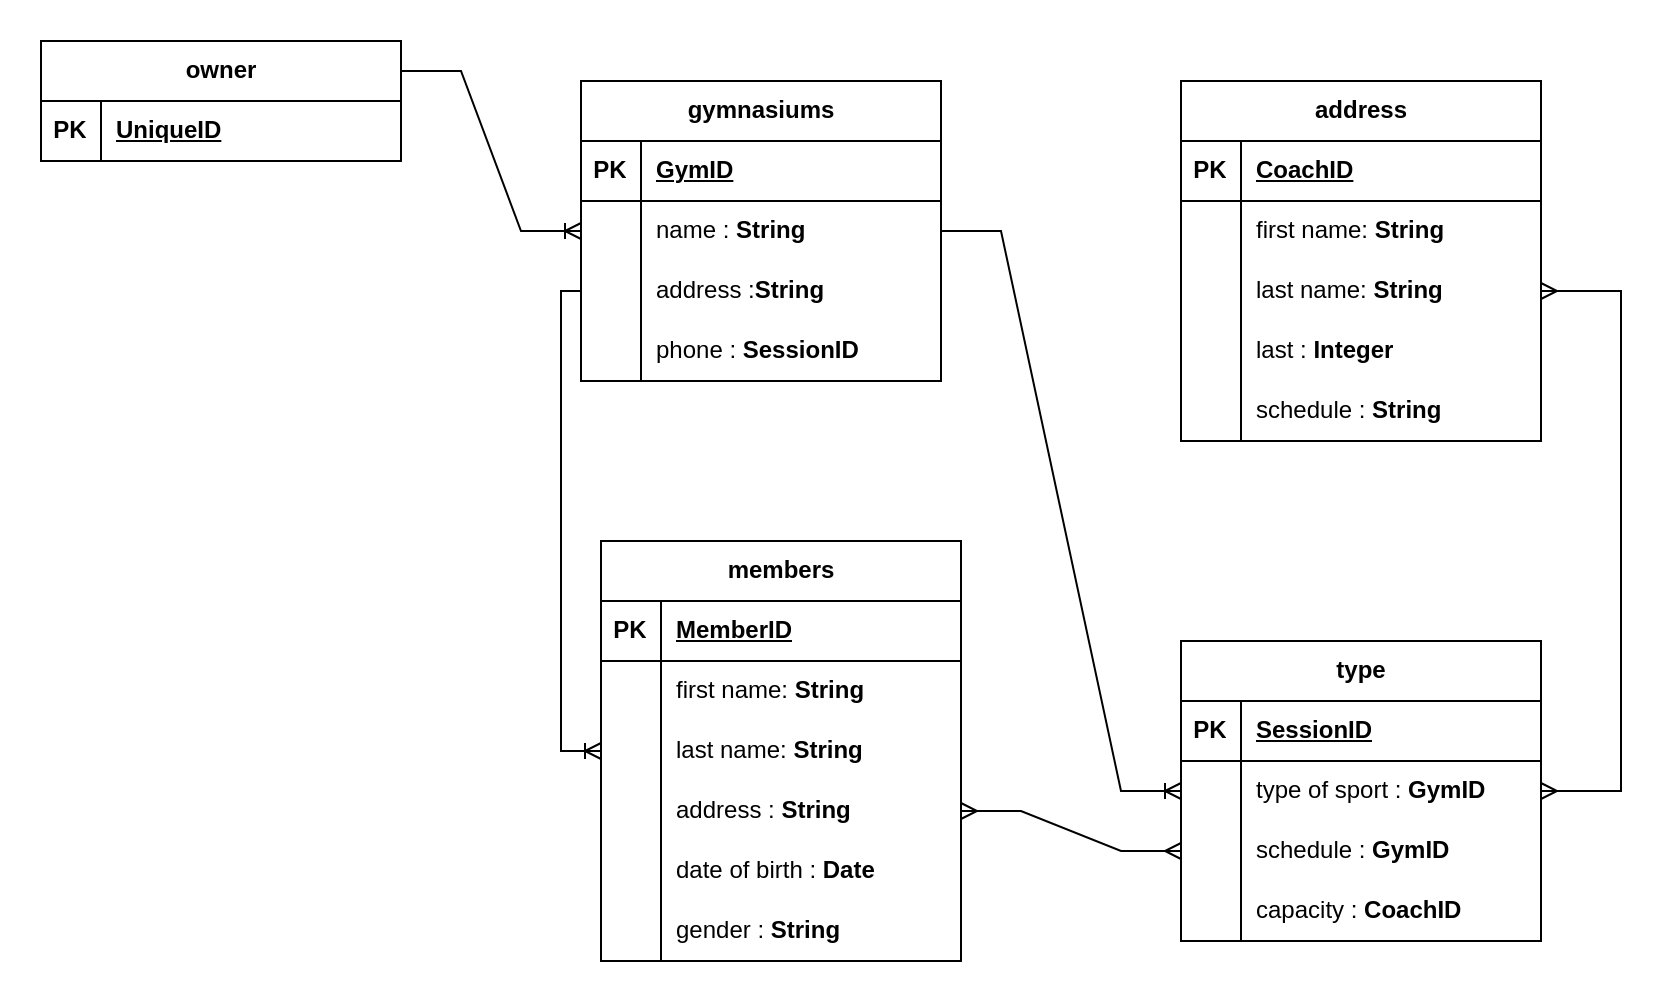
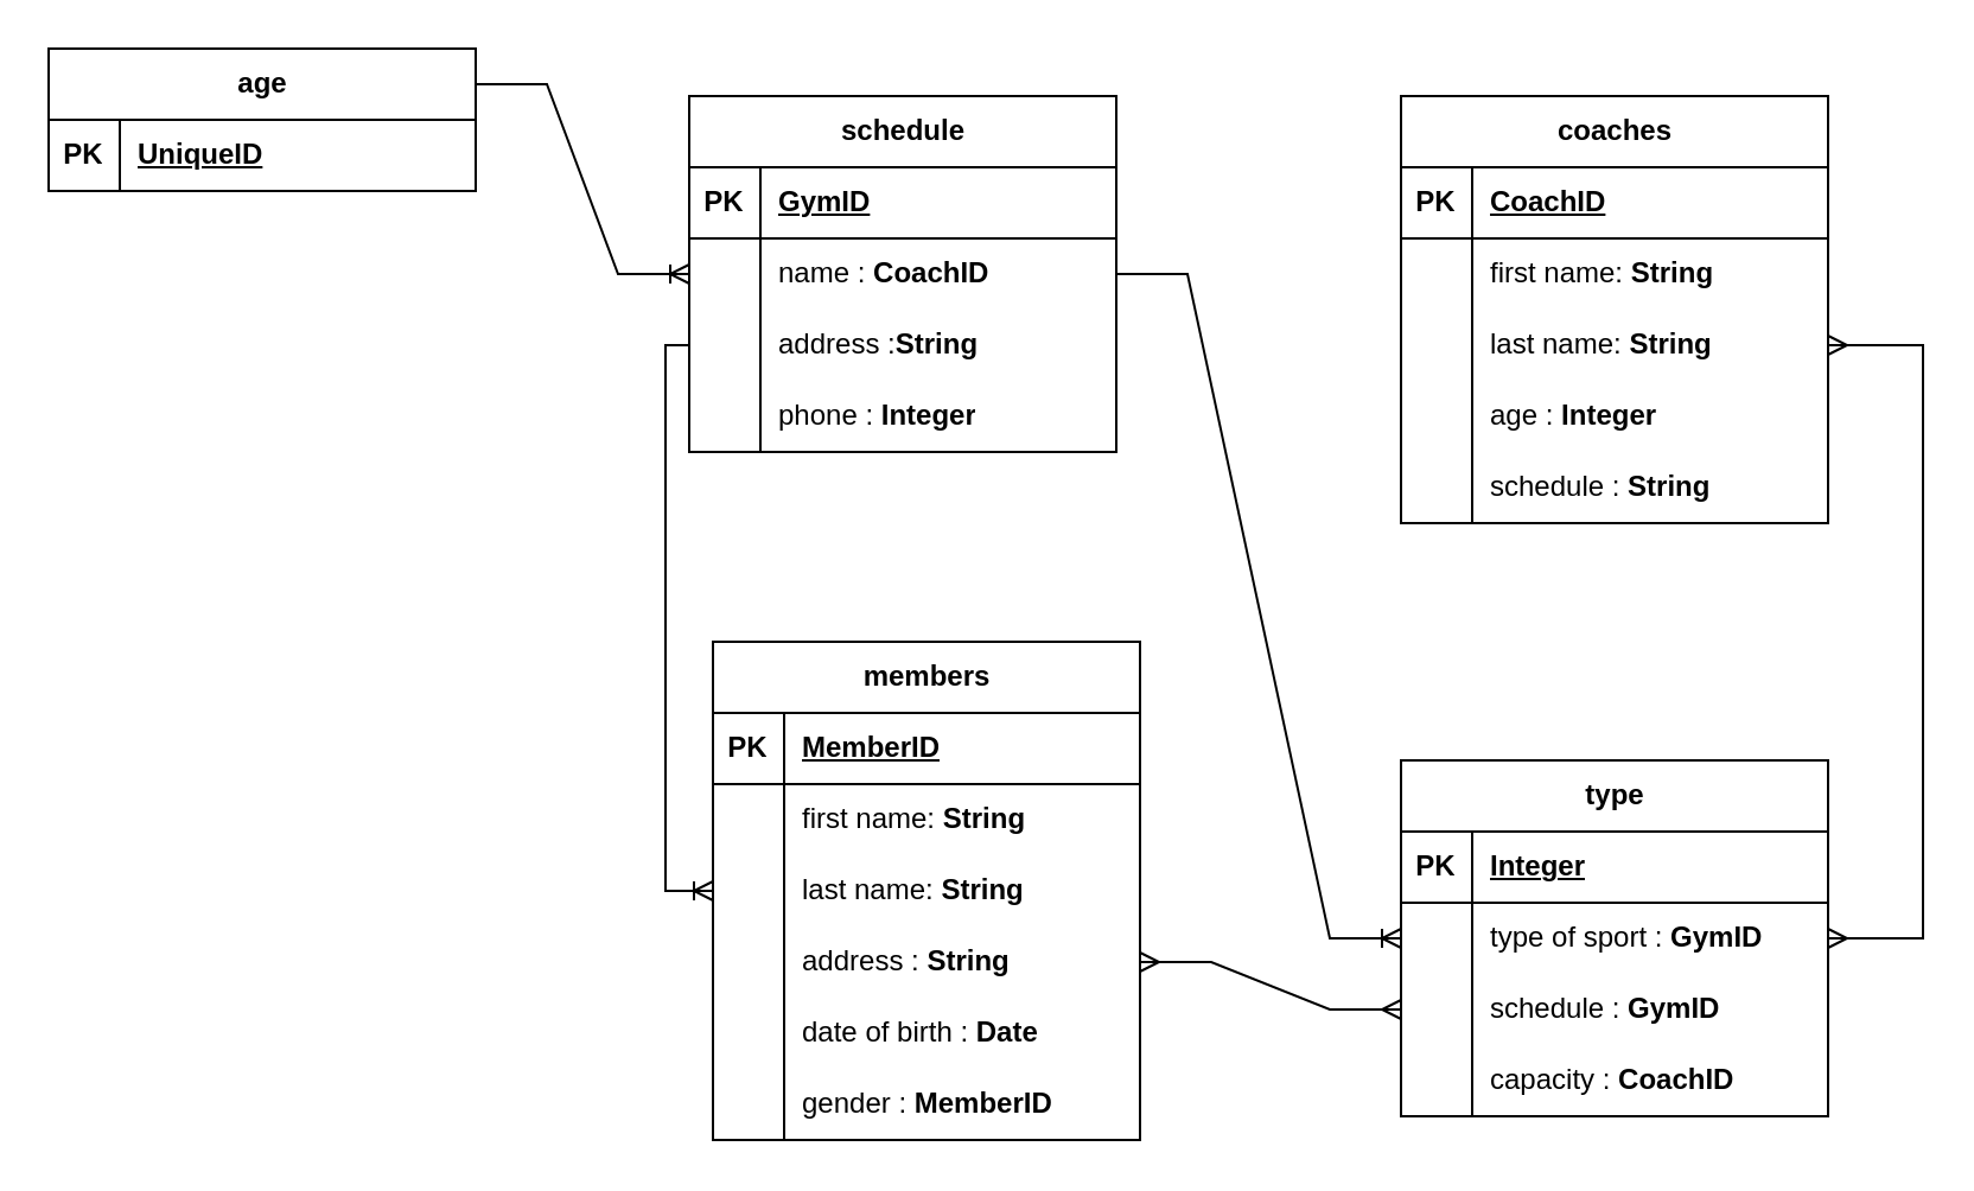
- <mxCell id="15" value="owner" style="shape=table;startSize=30;container=1;collapsible=1;childLayout=tableLayout;fixedRows=1;rowLines=0;fontStyle=1;align=center;resizeLast=1;html=1;" vertex="1" parent="1"><mxGeometry x="20" y="20" width="180" height="60" as="geometry" /></mxCell>
+ <mxCell id="15" value="age" style="shape=table;startSize=30;container=1;collapsible=1;childLayout=tableLayout;fixedRows=1;rowLines=0;fontStyle=1;align=center;resizeLast=1;html=1;" vertex="1" parent="1"><mxGeometry x="20" y="20" width="180" height="60" as="geometry" /></mxCell>
- <mxCell id="2" value="gymnasiums" style="shape=table;startSize=30;container=1;collapsible=1;childLayout=tableLayout;fixedRows=1;rowLines=0;fontStyle=1;align=center;resizeLast=1;html=1;" vertex="1" parent="1"><mxGeometry x="290" y="40" width="180" height="150" as="geometry" /></mxCell>
+ <mxCell id="2" value="schedule" style="shape=table;startSize=30;container=1;collapsible=1;childLayout=tableLayout;fixedRows=1;rowLines=0;fontStyle=1;align=center;resizeLast=1;html=1;" vertex="1" parent="1"><mxGeometry x="290" y="40" width="180" height="150" as="geometry" /></mxCell>
- <mxCell id="52" value="address" style="shape=table;startSize=30;container=1;collapsible=1;childLayout=tableLayout;fixedRows=1;rowLines=0;fontStyle=1;align=center;resizeLast=1;html=1;" vertex="1" parent="1"><mxGeometry x="590" y="40" width="180" height="180" as="geometry" /></mxCell>
+ <mxCell id="52" value="coaches" style="shape=table;startSize=30;container=1;collapsible=1;childLayout=tableLayout;fixedRows=1;rowLines=0;fontStyle=1;align=center;resizeLast=1;html=1;" vertex="1" parent="1"><mxGeometry x="590" y="40" width="180" height="180" as="geometry" /></mxCell>
- <mxCell id="8" value="name : &lt;b&gt;String&lt;/b&gt;" style="shape=partialRectangle;connectable=0;fillColor=none;top=0;left=0;bottom=0;right=0;align=left;spacingLeft=6;overflow=hidden;whiteSpace=wrap;html=1;" vertex="1" parent="6"><mxGeometry x="30" width="150" height="30" as="geometry"><mxRectangle width="150" height="30" as="alternateBounds" /></mxGeometry></mxCell>
+ <mxCell id="8" value="name : &lt;b&gt;CoachID&lt;/b&gt;" style="shape=partialRectangle;connectable=0;fillColor=none;top=0;left=0;bottom=0;right=0;align=left;spacingLeft=6;overflow=hidden;whiteSpace=wrap;html=1;" vertex="1" parent="6"><mxGeometry x="30" width="150" height="30" as="geometry"><mxRectangle width="150" height="30" as="alternateBounds" /></mxGeometry></mxCell>
- <mxCell id="14" value="phone : &lt;b&gt;SessionID&lt;/b&gt;" style="shape=partialRectangle;connectable=0;fillColor=none;top=0;left=0;bottom=0;right=0;align=left;spacingLeft=6;overflow=hidden;whiteSpace=wrap;html=1;" vertex="1" parent="12"><mxGeometry x="30" width="150" height="30" as="geometry"><mxRectangle width="150" height="30" as="alternateBounds" /></mxGeometry></mxCell>
+ <mxCell id="14" value="phone : &lt;b&gt;Integer&lt;/b&gt;" style="shape=partialRectangle;connectable=0;fillColor=none;top=0;left=0;bottom=0;right=0;align=left;spacingLeft=6;overflow=hidden;whiteSpace=wrap;html=1;" vertex="1" parent="12"><mxGeometry x="30" width="150" height="30" as="geometry"><mxRectangle width="150" height="30" as="alternateBounds" /></mxGeometry></mxCell>
- <mxCell id="64" value="last : &lt;b&gt;Integer&lt;/b&gt;" style="shape=partialRectangle;connectable=0;fillColor=none;top=0;left=0;bottom=0;right=0;align=left;spacingLeft=6;overflow=hidden;whiteSpace=wrap;html=1;" vertex="1" parent="62"><mxGeometry x="30" width="150" height="30" as="geometry"><mxRectangle width="150" height="30" as="alternateBounds" /></mxGeometry></mxCell>
+ <mxCell id="64" value="age : &lt;b&gt;Integer&lt;/b&gt;" style="shape=partialRectangle;connectable=0;fillColor=none;top=0;left=0;bottom=0;right=0;align=left;spacingLeft=6;overflow=hidden;whiteSpace=wrap;html=1;" vertex="1" parent="62"><mxGeometry x="30" width="150" height="30" as="geometry"><mxRectangle width="150" height="30" as="alternateBounds" /></mxGeometry></mxCell>
- <mxCell id="23" value="SessionID" style="shape=partialRectangle;connectable=0;fillColor=none;top=0;left=0;bottom=0;right=0;align=left;spacingLeft=6;fontStyle=5;overflow=hidden;whiteSpace=wrap;html=1;" vertex="1" parent="21"><mxGeometry x="30" width="150" height="30" as="geometry"><mxRectangle width="150" height="30" as="alternateBounds" /></mxGeometry></mxCell>
+ <mxCell id="23" value="Integer" style="shape=partialRectangle;connectable=0;fillColor=none;top=0;left=0;bottom=0;right=0;align=left;spacingLeft=6;fontStyle=5;overflow=hidden;whiteSpace=wrap;html=1;" vertex="1" parent="21"><mxGeometry x="30" width="150" height="30" as="geometry"><mxRectangle width="150" height="30" as="alternateBounds" /></mxGeometry></mxCell>
- <mxCell id="51" value="gender :&amp;nbsp;&lt;b&gt;String&lt;/b&gt;" style="shape=partialRectangle;connectable=0;fillColor=none;top=0;left=0;bottom=0;right=0;align=left;spacingLeft=6;overflow=hidden;whiteSpace=wrap;html=1;" vertex="1" parent="49"><mxGeometry x="30" width="150" height="30" as="geometry"><mxRectangle width="150" height="30" as="alternateBounds" /></mxGeometry></mxCell>
+ <mxCell id="51" value="gender :&amp;nbsp;&lt;b&gt;MemberID&lt;/b&gt;" style="shape=partialRectangle;connectable=0;fillColor=none;top=0;left=0;bottom=0;right=0;align=left;spacingLeft=6;overflow=hidden;whiteSpace=wrap;html=1;" vertex="1" parent="49"><mxGeometry x="30" width="150" height="30" as="geometry"><mxRectangle width="150" height="30" as="alternateBounds" /></mxGeometry></mxCell>
